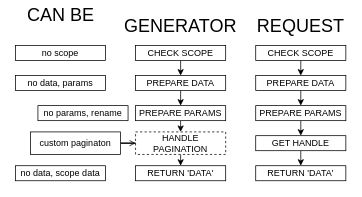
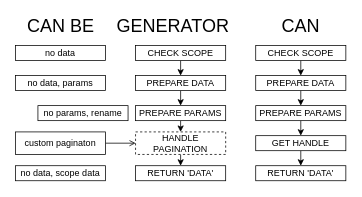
- <mxCell id="22" value="CAN BE" style="text;html=1;align=center;verticalAlign=middle;resizable=0;points=[];autosize=1;fontSize=24;" vertex="1" parent="1"><mxGeometry x="30" y="5" width="100" height="30" as="geometry" /></mxCell>
+ <mxCell id="22" value="CAN BE" style="text;html=1;align=center;verticalAlign=middle;resizable=0;points=[];autosize=1;fontSize=24;" vertex="1" parent="1"><mxGeometry x="30" y="20" width="100" height="30" as="geometry" /></mxCell>
- <mxCell id="21" value="GENERATOR" style="text;html=1;strokeColor=none;fillColor=none;align=center;verticalAlign=middle;whiteSpace=wrap;rounded=0;fontSize=24;" vertex="1" parent="1"><mxGeometry x="165" y="20" width="150" height="30" as="geometry" /></mxCell>
+ <mxCell id="21" value="GENERATOR" style="text;html=1;strokeColor=none;fillColor=none;align=center;verticalAlign=middle;whiteSpace=wrap;rounded=0;fontSize=24;" vertex="1" parent="1"><mxGeometry x="155" y="20" width="150" height="30" as="geometry" /></mxCell>
- <mxCell id="11" value="REQUEST" style="text;html=1;strokeColor=none;fillColor=none;align=center;verticalAlign=middle;whiteSpace=wrap;rounded=0;fontSize=24;" vertex="1" parent="1"><mxGeometry x="340" y="20" width="120" height="30" as="geometry" /></mxCell>
+ <mxCell id="11" value="CAN" style="text;html=1;strokeColor=none;fillColor=none;align=center;verticalAlign=middle;whiteSpace=wrap;rounded=0;fontSize=24;" vertex="1" parent="1"><mxGeometry x="340" y="20" width="120" height="30" as="geometry" /></mxCell>
- <mxCell id="23" value="no scope" style="rounded=0;whiteSpace=wrap;html=1;" vertex="1" parent="1"><mxGeometry x="20" y="60" width="120" height="20" as="geometry" /></mxCell>
+ <mxCell id="23" value="no data" style="rounded=0;whiteSpace=wrap;html=1;" vertex="1" parent="1"><mxGeometry x="20" y="60" width="120" height="20" as="geometry" /></mxCell>
- <mxCell id="27" value="custom paginaton" style="rounded=0;whiteSpace=wrap;html=1;" vertex="1" parent="1"><mxGeometry x="40" y="175" width="120" height="30" as="geometry" /></mxCell>
+ <mxCell id="27" value="custom paginaton" style="rounded=0;whiteSpace=wrap;html=1;" vertex="1" parent="1"><mxGeometry x="20" y="175" width="120" height="30" as="geometry" /></mxCell>
